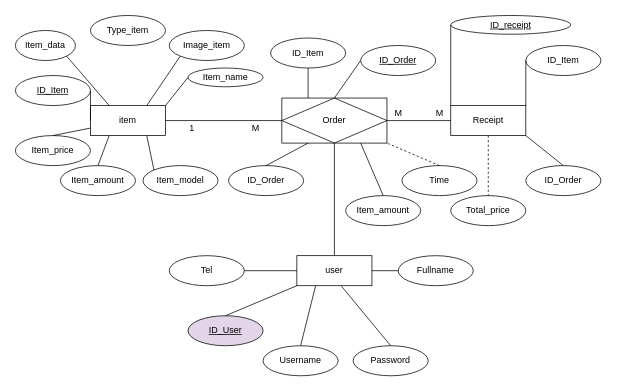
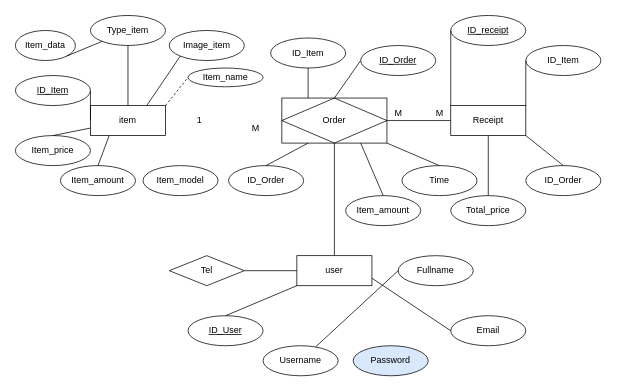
- <mxCell id="52" value="ID_receipt" style="ellipse;whiteSpace=wrap;html=1;align=center;fontStyle=4;" parent="1" vertex="1"><mxGeometry x="600" y="20" width="160" height="25" as="geometry" /></mxCell>
+ <mxCell id="52" value="ID_receipt" style="ellipse;whiteSpace=wrap;html=1;align=center;fontStyle=4;" parent="1" vertex="1"><mxGeometry x="600" y="20" width="100" height="40" as="geometry" /></mxCell>
+ <mxCell id="17" value="" style="endArrow=none;html=1;rounded=0;exitX=0.5;exitY=0;exitDx=0;exitDy=0;entryX=0.5;entryY=1;entryDx=0;entryDy=0;" parent="1" source="2" target="8" edge="1"><mxGeometry relative="1" as="geometry"><mxPoint x="420" y="180" as="sourcePoint" /><mxPoint x="580" y="180" as="targetPoint" /></mxGeometry></mxCell>
- <mxCell id="11" value="" style="endArrow=none;html=1;rounded=0;exitX=1;exitY=1;exitDx=0;exitDy=0;entryX=0.25;entryY=0;entryDx=0;entryDy=0;" parent="1" source="9" target="2" edge="1"><mxGeometry relative="1" as="geometry"><mxPoint x="150" y="190" as="sourcePoint" /><mxPoint x="310" y="190" as="targetPoint" /></mxGeometry></mxCell>
+ <mxCell id="11" value="" style="endArrow=none;html=1;rounded=0;exitX=1;exitY=1;exitDx=0;exitDy=0;" parent="1" source="9" target="8" edge="1"><mxGeometry relative="1" as="geometry"><mxPoint x="150" y="190" as="sourcePoint" /><mxPoint x="310" y="190" as="targetPoint" /></mxGeometry></mxCell>
- <mxCell id="15" value="" style="endArrow=none;html=1;rounded=0;exitX=1;exitY=0;exitDx=0;exitDy=0;entryX=0;entryY=0.5;entryDx=0;entryDy=0;" parent="1" source="2" target="3" edge="1"><mxGeometry relative="1" as="geometry"><mxPoint x="430" y="240" as="sourcePoint" /><mxPoint x="590" y="240" as="targetPoint" /></mxGeometry></mxCell>
+ <mxCell id="15" value="" style="endArrow=none;html=1;rounded=0;exitX=1;exitY=0;exitDx=0;exitDy=0;entryX=0;entryY=0.5;entryDx=0;entryDy=0;dashed=1;" parent="1" source="2" target="3" edge="1"><mxGeometry relative="1" as="geometry"><mxPoint x="430" y="240" as="sourcePoint" /><mxPoint x="590" y="240" as="targetPoint" /></mxGeometry></mxCell>
- <mxCell id="29" value="" style="endArrow=none;html=1;rounded=0;exitX=1;exitY=0.5;exitDx=0;exitDy=0;entryX=0;entryY=0.5;entryDx=0;entryDy=0;" parent="1" source="2" target="18" edge="1"><mxGeometry relative="1" as="geometry"><mxPoint x="250" y="160" as="sourcePoint" /><mxPoint x="370" y="160" as="targetPoint" /></mxGeometry></mxCell>
- <mxCell id="30" value="1" style="text;html=1;align=center;verticalAlign=middle;resizable=0;points=[];autosize=1;strokeColor=none;fillColor=none;" parent="1" vertex="1"><mxGeometry x="240" y="155" width="30" height="30" as="geometry" /></mxCell>
+ <mxCell id="30" value="1" style="text;html=1;align=center;verticalAlign=middle;resizable=0;points=[];autosize=1;strokeColor=none;fillColor=none;" parent="1" vertex="1"><mxGeometry x="250" y="145" width="30" height="30" as="geometry" /></mxCell>
- <mxCell id="14" value="" style="endArrow=none;html=1;rounded=0;exitX=0;exitY=0;exitDx=0;exitDy=0;entryX=0.75;entryY=1;entryDx=0;entryDy=0;" parent="1" source="6" target="2" edge="1"><mxGeometry relative="1" as="geometry"><mxPoint x="220" y="270" as="sourcePoint" /><mxPoint x="380" y="270" as="targetPoint" /></mxGeometry></mxCell>
- <mxCell id="26" value="" style="endArrow=none;html=1;rounded=0;exitX=0.5;exitY=0;exitDx=0;exitDy=0;entryX=1;entryY=1;entryDx=0;entryDy=0;dashed=1;" parent="1" source="23" target="18" edge="1"><mxGeometry relative="1" as="geometry"><mxPoint x="550" y="290" as="sourcePoint" /><mxPoint x="710" y="290" as="targetPoint" /></mxGeometry></mxCell>
+ <mxCell id="26" value="" style="endArrow=none;html=1;rounded=0;exitX=0.5;exitY=0;exitDx=0;exitDy=0;entryX=1;entryY=1;entryDx=0;entryDy=0;" parent="1" source="23" target="18" edge="1"><mxGeometry relative="1" as="geometry"><mxPoint x="550" y="290" as="sourcePoint" /><mxPoint x="710" y="290" as="targetPoint" /></mxGeometry></mxCell>
- <mxCell id="58" value="" style="endArrow=none;html=1;rounded=0;entryX=0.5;entryY=0;entryDx=0;entryDy=0;dashed=1;" parent="1" source="19" target="54" edge="1"><mxGeometry relative="1" as="geometry"><mxPoint x="630" y="250" as="sourcePoint" /><mxPoint x="790" y="250" as="targetPoint" /></mxGeometry></mxCell>
+ <mxCell id="58" value="" style="endArrow=none;html=1;rounded=0;entryX=0.5;entryY=0;entryDx=0;entryDy=0;" parent="1" source="19" target="54" edge="1"><mxGeometry relative="1" as="geometry"><mxPoint x="630" y="250" as="sourcePoint" /><mxPoint x="790" y="250" as="targetPoint" /></mxGeometry></mxCell>
- <mxCell id="43" value="Tel" style="ellipse;whiteSpace=wrap;html=1;align=center;" parent="1" vertex="1"><mxGeometry x="225" y="340" width="100" height="40" as="geometry" /></mxCell>
+ <mxCell id="43" value="Tel" style="rhombus;whiteSpace=wrap;html=1;align=center;" parent="1" vertex="1"><mxGeometry x="225" y="340" width="100" height="40" as="geometry" /></mxCell>
- <mxCell id="50" value="" style="endArrow=none;html=1;rounded=0;exitX=0;exitY=0.5;exitDx=0;exitDy=0;entryX=1;entryY=0.5;entryDx=0;entryDy=0;" parent="1" source="44" target="38" edge="1"><mxGeometry relative="1" as="geometry"><mxPoint x="140" y="450" as="sourcePoint" /><mxPoint x="300" y="450" as="targetPoint" /></mxGeometry></mxCell>
+ <mxCell id="50" value="" style="endArrow=none;html=1;rounded=0;exitX=0;exitY=0.5;exitDx=0;exitDy=0;" parent="1" source="44" target="40" edge="1"><mxGeometry relative="1" as="geometry"><mxPoint x="140" y="450" as="sourcePoint" /><mxPoint x="300" y="450" as="targetPoint" /></mxGeometry></mxCell>
+ <mxCell id="49" value="" style="endArrow=none;html=1;rounded=0;exitX=0;exitY=0.5;exitDx=0;exitDy=0;entryX=1;entryY=0.75;entryDx=0;entryDy=0;" parent="1" source="42" target="38" edge="1"><mxGeometry relative="1" as="geometry"><mxPoint x="70" y="470" as="sourcePoint" /><mxPoint x="230" y="470" as="targetPoint" /></mxGeometry></mxCell>
- <mxCell id="47" value="" style="endArrow=none;html=1;rounded=0;exitX=0.5;exitY=0;exitDx=0;exitDy=0;entryX=0.25;entryY=1;entryDx=0;entryDy=0;" parent="1" source="40" target="38" edge="1"><mxGeometry relative="1" as="geometry"><mxPoint x="90" y="500" as="sourcePoint" /><mxPoint x="250" y="500" as="targetPoint" /></mxGeometry></mxCell>
- <mxCell id="48" value="" style="endArrow=none;html=1;rounded=0;exitX=0.5;exitY=0;exitDx=0;exitDy=0;entryX=0.594;entryY=1.015;entryDx=0;entryDy=0;entryPerimeter=0;" parent="1" source="41" target="38" edge="1"><mxGeometry relative="1" as="geometry"><mxPoint x="130" y="520" as="sourcePoint" /><mxPoint x="290" y="520" as="targetPoint" /></mxGeometry></mxCell>
- <mxCell id="39" value="ID_User" style="ellipse;whiteSpace=wrap;html=1;align=center;fontStyle=4;fillColor=#e1d5e7;" parent="1" vertex="1"><mxGeometry x="250" y="420" width="100" height="40" as="geometry" /></mxCell>
+ <mxCell id="39" value="ID_User" style="ellipse;whiteSpace=wrap;html=1;align=center;fontStyle=4;" parent="1" vertex="1"><mxGeometry x="250" y="420" width="100" height="40" as="geometry" /></mxCell>
+ <mxCell id="42" value="Email" style="ellipse;whiteSpace=wrap;html=1;align=center;" parent="1" vertex="1"><mxGeometry x="600" y="420" width="100" height="40" as="geometry" /></mxCell>
- <mxCell id="41" value="Password&lt;br&gt;" style="ellipse;whiteSpace=wrap;html=1;align=center;" parent="1" vertex="1"><mxGeometry x="470" y="460" width="100" height="40" as="geometry" /></mxCell>
+ <mxCell id="41" value="Password&lt;br&gt;" style="ellipse;whiteSpace=wrap;html=1;align=center;fillColor=#dae8fc;" parent="1" vertex="1"><mxGeometry x="470" y="460" width="100" height="40" as="geometry" /></mxCell>
